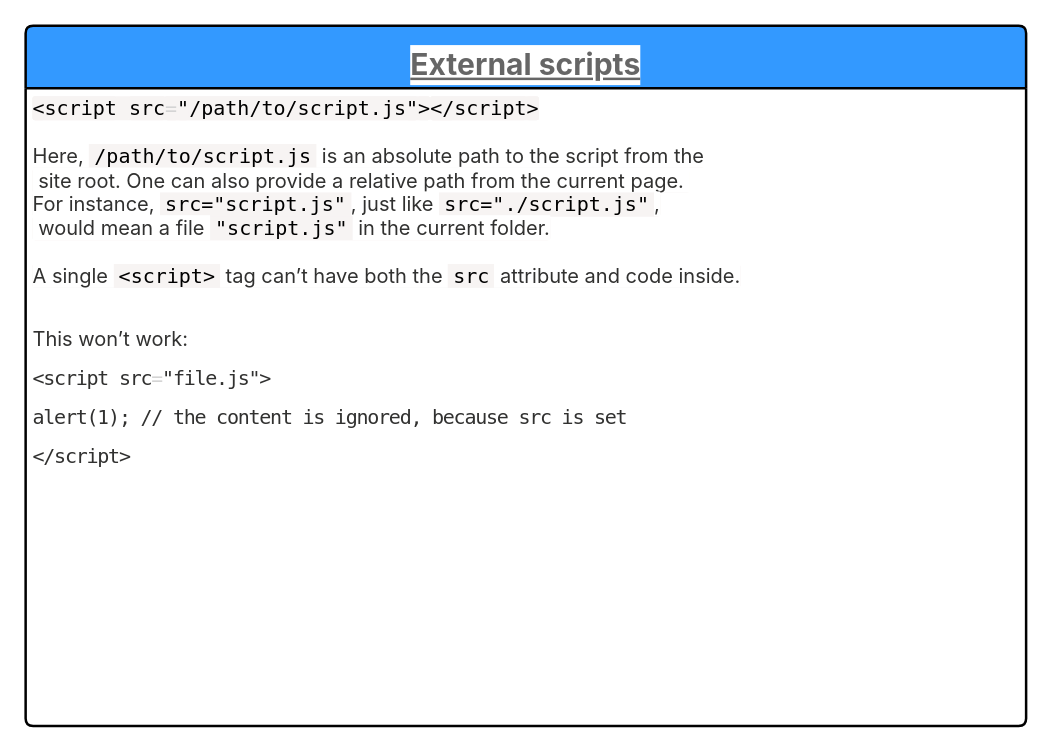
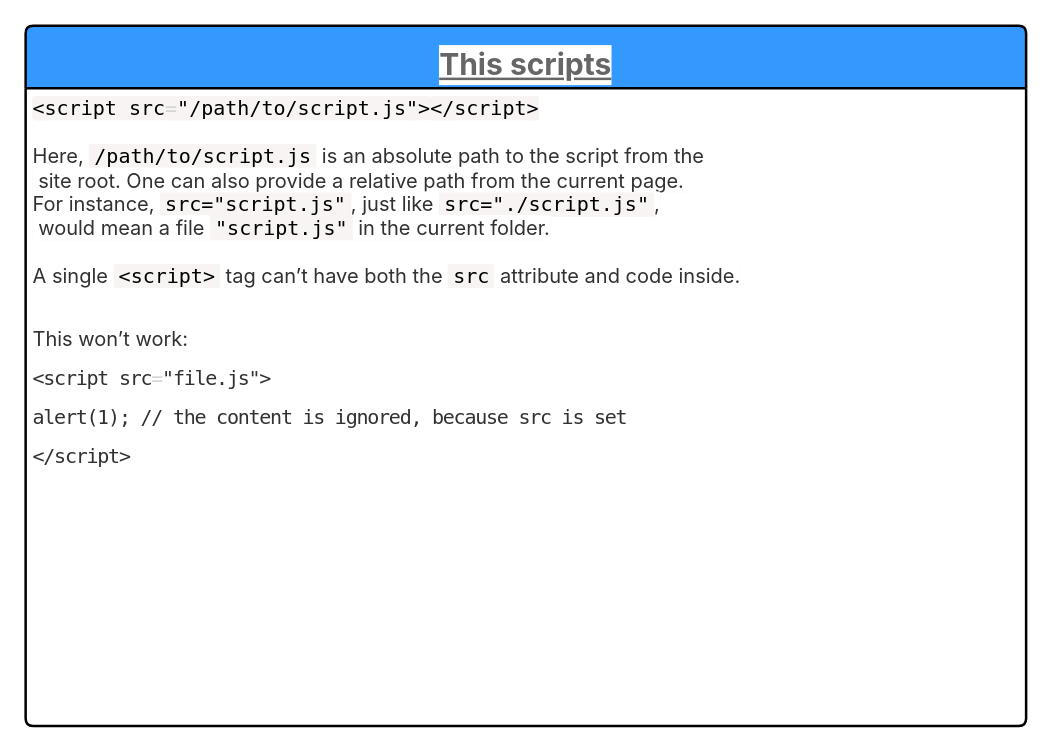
- <mxCell id="2" value="&lt;h2 style=&quot;margin: 24px 0px 12px; padding: 0px; font-size: 24px; line-height: 32px; font-family: BlinkMacSystemFont, -apple-system, &amp;quot;Segoe UI&amp;quot;, Roboto, Helvetica, Arial, sans-serif; position: relative; break-after: avoid; color: rgb(49, 49, 48); text-align: start; background-color: rgb(255, 255, 255);&quot;&gt;&lt;a style=&quot;color: rgb(102, 102, 102); outline: 0px; font: inherit;&quot; href=&quot;https://javascript.info/hello-world#external-scripts&quot; name=&quot;external-scripts&quot; class=&quot;main__anchor&quot;&gt;External scripts&lt;/a&gt;&lt;/h2&gt;" style="swimlane;childLayout=stackLayout;horizontal=1;startSize=50;horizontalStack=0;rounded=1;fontSize=14;fontStyle=0;strokeWidth=2;resizeParent=0;resizeLast=1;shadow=0;dashed=0;align=center;arcSize=4;whiteSpace=wrap;html=1;fillColor=#3399FF;" vertex="1" parent="1"><mxGeometry x="20" y="20" width="800" height="560" as="geometry" /></mxCell>
+ <mxCell id="2" value="&lt;h2 style=&quot;margin: 24px 0px 12px; padding: 0px; font-size: 24px; line-height: 32px; font-family: BlinkMacSystemFont, -apple-system, &amp;quot;Segoe UI&amp;quot;, Roboto, Helvetica, Arial, sans-serif; position: relative; break-after: avoid; color: rgb(49, 49, 48); text-align: start; background-color: rgb(255, 255, 255);&quot;&gt;&lt;a style=&quot;color: rgb(102, 102, 102); outline: 0px; font: inherit;&quot; href=&quot;https://javascript.info/hello-world#external-scripts&quot; name=&quot;external-scripts&quot; class=&quot;main__anchor&quot;&gt;This scripts&lt;/a&gt;&lt;/h2&gt;" style="swimlane;childLayout=stackLayout;horizontal=1;startSize=50;horizontalStack=0;rounded=1;fontSize=14;fontStyle=0;strokeWidth=2;resizeParent=0;resizeLast=1;shadow=0;dashed=0;align=center;arcSize=4;whiteSpace=wrap;html=1;fillColor=#3399FF;" vertex="1" parent="1"><mxGeometry x="20" y="20" width="800" height="560" as="geometry" /></mxCell>
